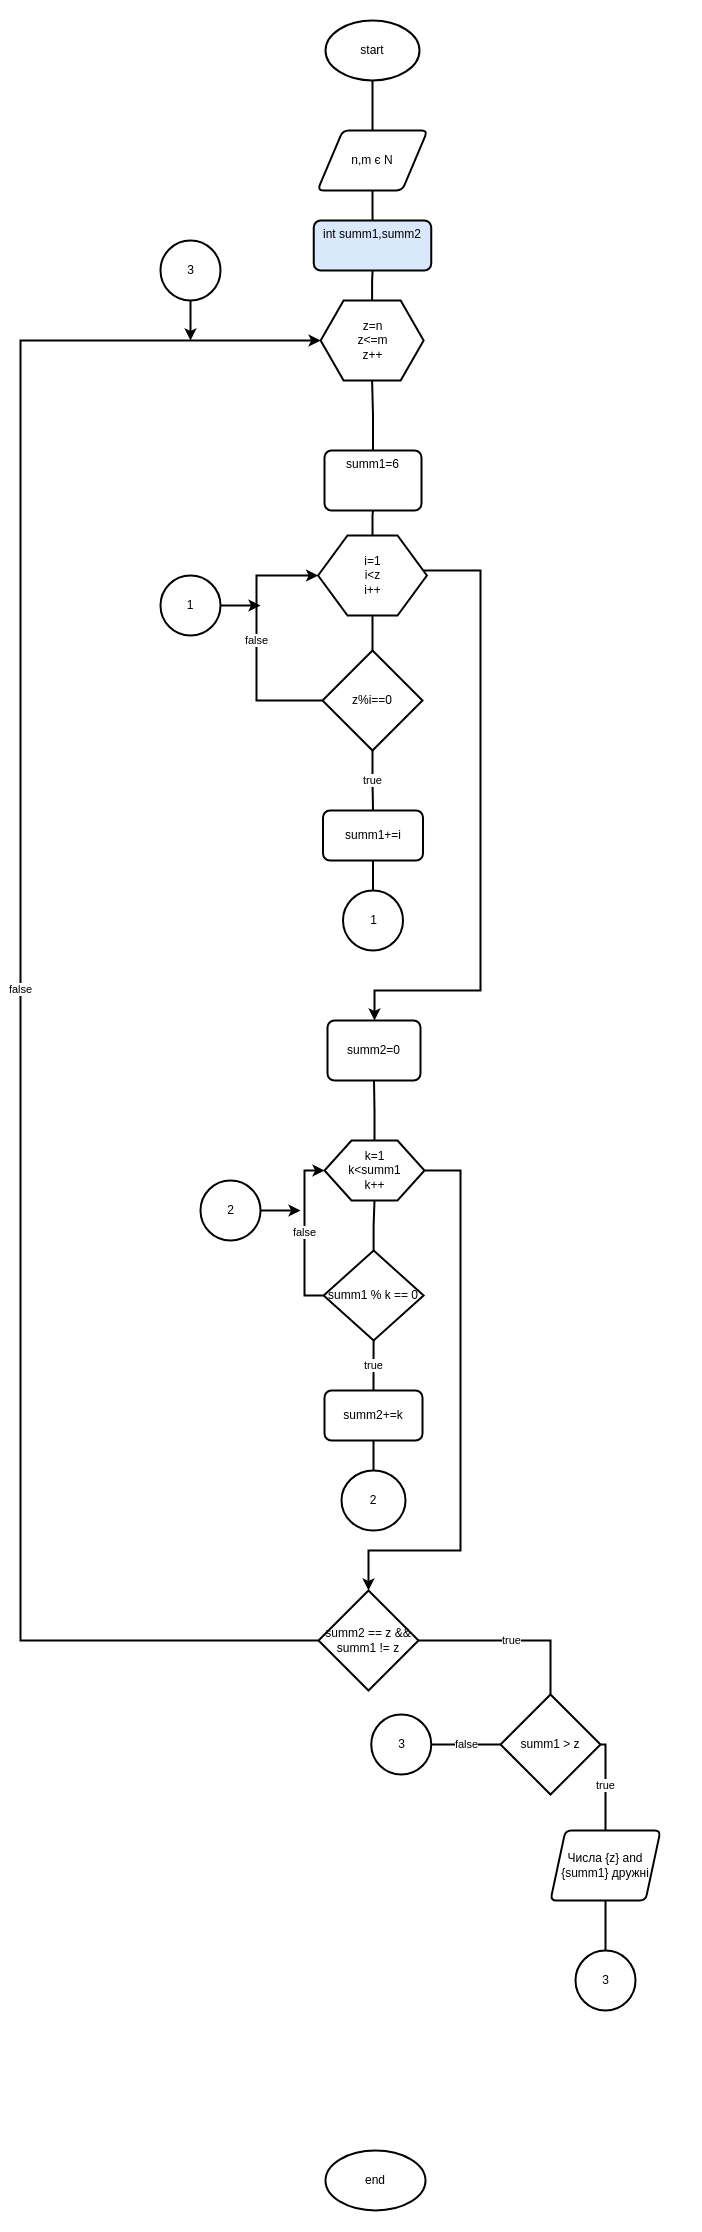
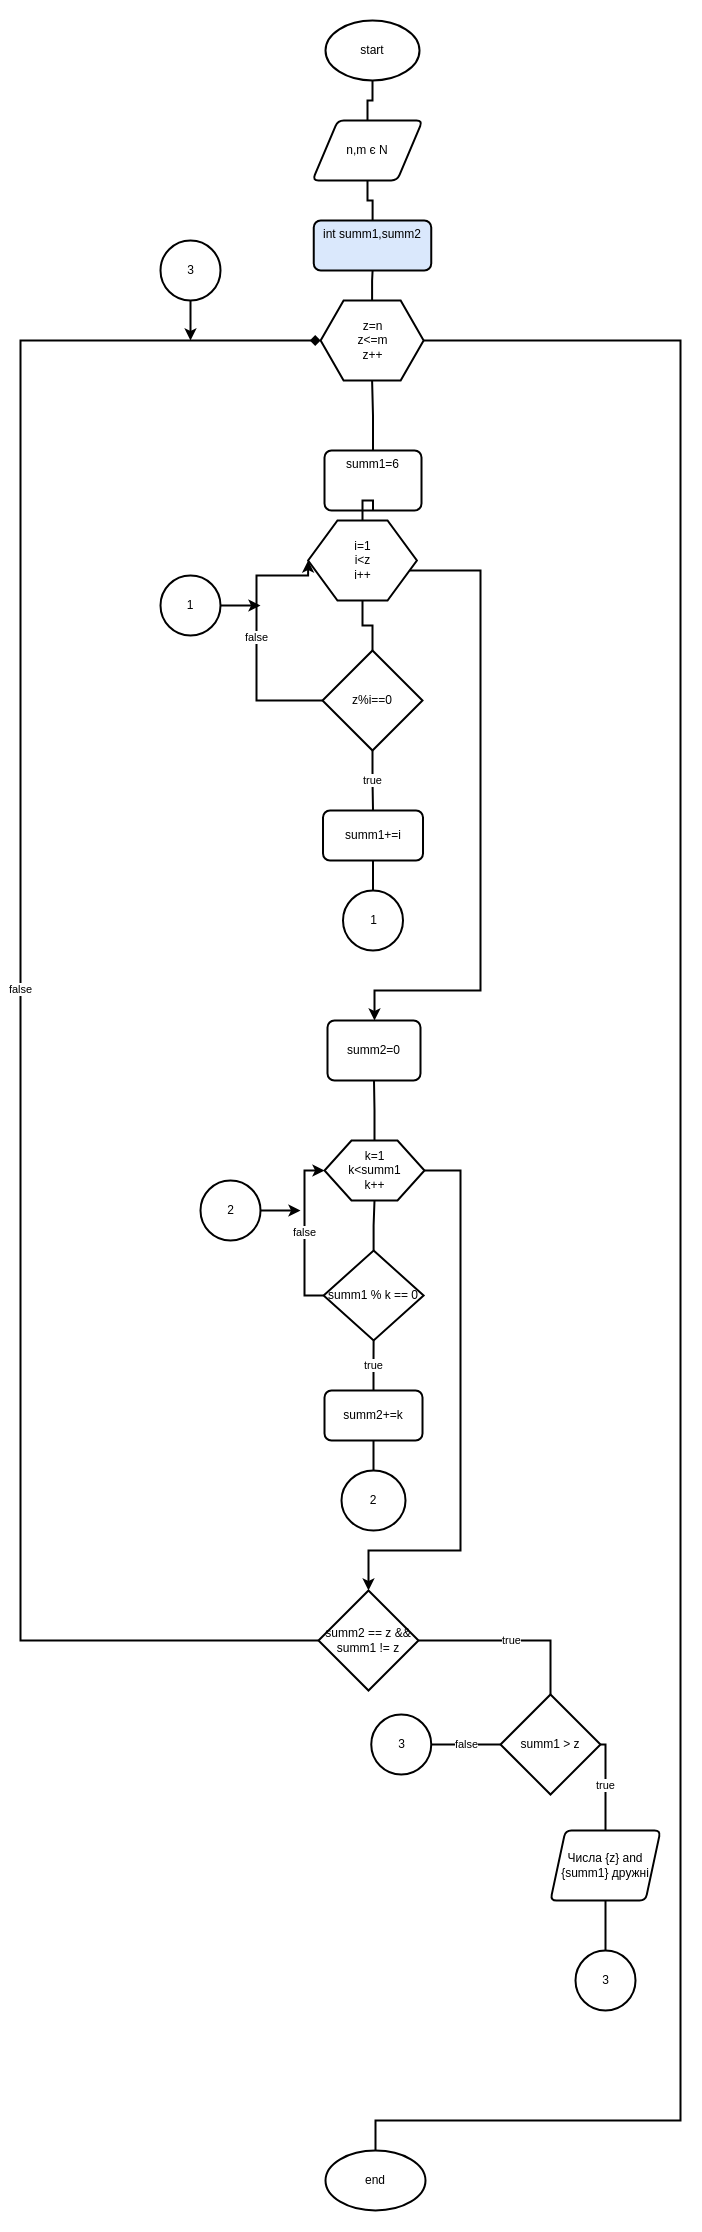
- <mxCell id="5" value="n,m є N" style="shape=parallelogram;html=1;strokeWidth=2;perimeter=parallelogramPerimeter;whiteSpace=wrap;rounded=1;arcSize=12;size=0.23;" vertex="1" parent="1"><mxGeometry x="317.01" y="130" width="110" height="60" as="geometry" /></mxCell>
+ <mxCell id="5" value="n,m є N" style="shape=parallelogram;html=1;strokeWidth=2;perimeter=parallelogramPerimeter;whiteSpace=wrap;rounded=1;arcSize=12;size=0.23;" vertex="1" parent="1"><mxGeometry x="312.01" y="120" width="110" height="60" as="geometry" /></mxCell>
- <mxCell id="39" value="false" style="edgeStyle=orthogonalEdgeStyle;rounded=0;orthogonalLoop=1;jettySize=auto;html=1;entryX=0;entryY=0.5;entryDx=0;entryDy=0;endArrow=classic;endFill=1;strokeWidth=2;" edge="1" parent="1" source="40" target="8"><mxGeometry relative="1" as="geometry"><Array as="points"><mxPoint x="20" y="1640" /><mxPoint x="20" y="340" /></Array></mxGeometry></mxCell>
+ <mxCell id="39" value="false" style="edgeStyle=orthogonalEdgeStyle;rounded=0;orthogonalLoop=1;jettySize=auto;html=1;entryX=0;entryY=0.5;entryDx=0;entryDy=0;endArrow=diamond;endFill=1;strokeWidth=2;" edge="1" parent="1" source="40" target="8"><mxGeometry relative="1" as="geometry"><Array as="points"><mxPoint x="20" y="1640" /><mxPoint x="20" y="340" /></Array></mxGeometry></mxCell>
- <mxCell id="15" value="i=1&lt;br&gt;i&amp;lt;z&lt;br&gt;i++" style="verticalLabelPosition=middle;verticalAlign=middle;html=1;shape=hexagon;perimeter=hexagonPerimeter2;arcSize=6;size=0.27;strokeWidth=2;labelPosition=center;align=center;" vertex="1" parent="1"><mxGeometry x="317.63" y="535" width="108.75" height="80" as="geometry" /></mxCell>
+ <mxCell id="15" value="i=1&lt;br&gt;i&amp;lt;z&lt;br&gt;i++" style="verticalLabelPosition=middle;verticalAlign=middle;html=1;shape=hexagon;perimeter=hexagonPerimeter2;arcSize=6;size=0.27;strokeWidth=2;labelPosition=center;align=center;" vertex="1" parent="1"><mxGeometry x="307.63" y="520" width="108.75" height="80" as="geometry" /></mxCell>
+ <mxCell id="7" style="edgeStyle=orthogonalEdgeStyle;rounded=0;orthogonalLoop=1;jettySize=auto;html=1;endArrow=none;endFill=0;strokeWidth=2;" edge="1" parent="1" source="8" target="24"><mxGeometry relative="1" as="geometry"><Array as="points"><mxPoint x="680" y="340" /><mxPoint x="680" y="2120" /></Array></mxGeometry></mxCell>
